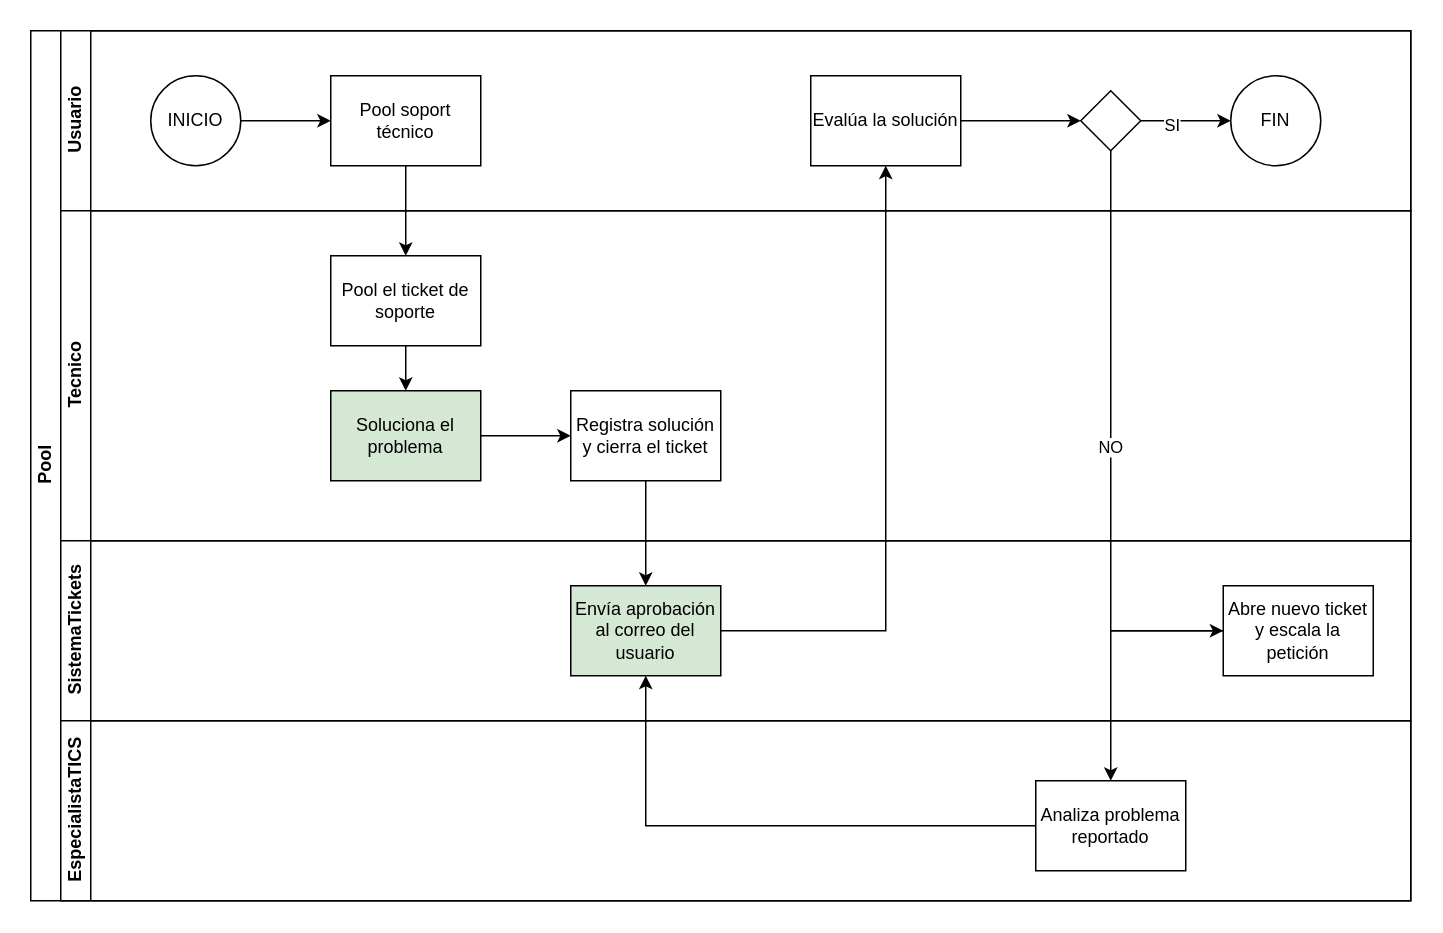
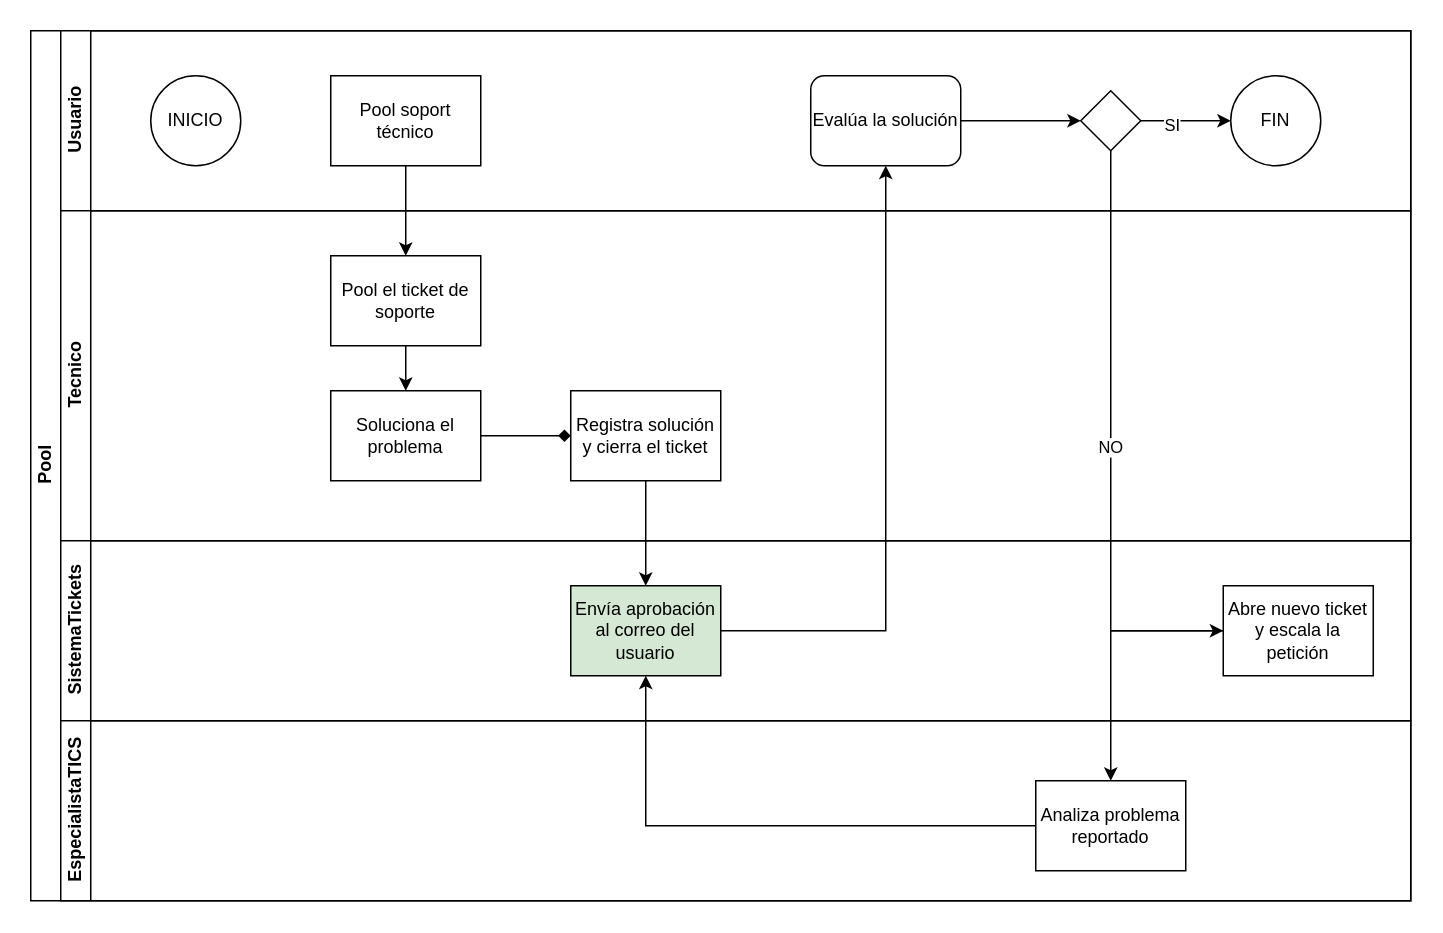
- <mxCell id="11" style="edgeStyle=orthogonalEdgeStyle;rounded=0;orthogonalLoop=1;jettySize=auto;html=1;" parent="3" source="12" target="4" edge="1"><mxGeometry relative="1" as="geometry" /></mxCell>
- <mxCell id="5" value="Evalúa la solución" style="whiteSpace=wrap;html=1;fontColor=#000000;rounded=0;" parent="3" vertex="1"><mxGeometry x="500" y="30" width="100" height="60" as="geometry" /></mxCell>
+ <mxCell id="5" value="Evalúa la solución" style="whiteSpace=wrap;html=1;fontColor=#000000;rounded=1;" parent="3" vertex="1"><mxGeometry x="500" y="30" width="100" height="60" as="geometry" /></mxCell>
- <mxCell id="20" value="Soluciona el problema" style="rounded=0;whiteSpace=wrap;html=1;fontFamily=Helvetica;fontSize=12;fontColor=#000000;align=center;fillColor=#d5e8d4;" parent="17" vertex="1"><mxGeometry x="180" y="120" width="100" height="60" as="geometry" /></mxCell>
+ <mxCell id="20" value="Soluciona el problema" style="rounded=0;whiteSpace=wrap;html=1;fontFamily=Helvetica;fontSize=12;fontColor=#000000;align=center;" parent="17" vertex="1"><mxGeometry x="180" y="120" width="100" height="60" as="geometry" /></mxCell>
- <mxCell id="22" value="" style="edgeStyle=orthogonalEdgeStyle;rounded=0;orthogonalLoop=1;jettySize=auto;html=1;entryX=0;entryY=0.5;entryDx=0;entryDy=0;" parent="17" source="20" target="21" edge="1"><mxGeometry relative="1" as="geometry"><mxPoint x="400" y="60" as="targetPoint" /></mxGeometry></mxCell>
+ <mxCell id="22" value="" style="edgeStyle=orthogonalEdgeStyle;rounded=0;orthogonalLoop=1;jettySize=auto;html=1;entryX=0;entryY=0.5;entryDx=0;entryDy=0;endArrow=diamond;" parent="17" source="20" target="21" edge="1"><mxGeometry relative="1" as="geometry"><mxPoint x="400" y="60" as="targetPoint" /></mxGeometry></mxCell>
